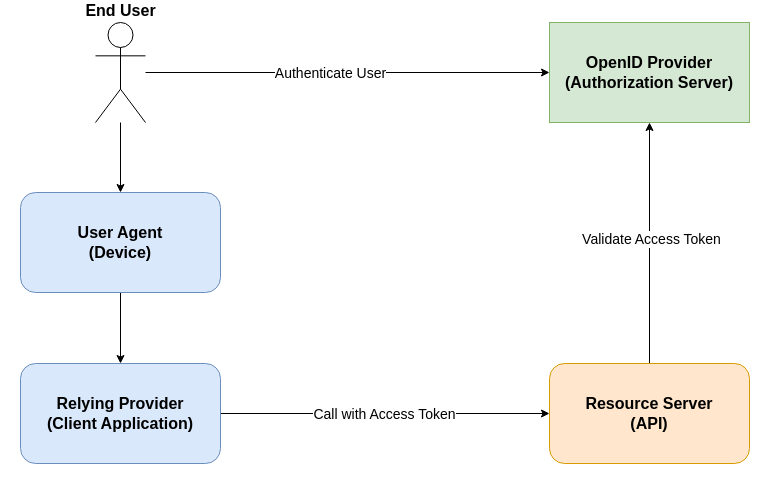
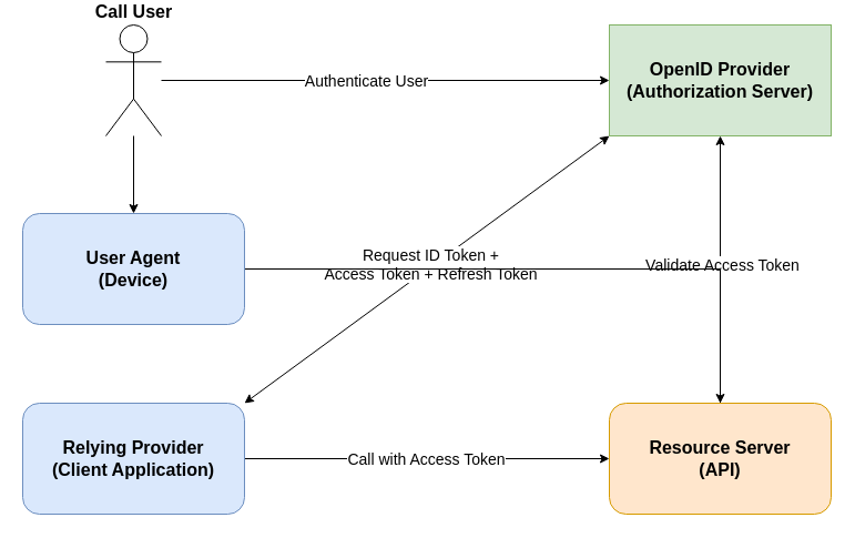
- <mxCell id="8" value="&lt;font style=&quot;font-size: 16px;&quot;&gt;&lt;b&gt;End User&lt;br&gt;&lt;/b&gt;&lt;/font&gt;" style="shape=umlActor;verticalLabelPosition=top;verticalAlign=bottom;html=1;outlineConnect=0;labelPosition=center;align=center;" parent="1" vertex="1"><mxGeometry x="95" y="20" width="50" height="100" as="geometry" /></mxCell>
+ <mxCell id="8" value="&lt;font style=&quot;font-size: 16px;&quot;&gt;&lt;b&gt;Call User&lt;br&gt;&lt;/b&gt;&lt;/font&gt;" style="shape=umlActor;verticalLabelPosition=top;verticalAlign=bottom;html=1;outlineConnect=0;labelPosition=center;align=center;" parent="1" vertex="1"><mxGeometry x="95" y="20" width="50" height="100" as="geometry" /></mxCell>
+ <mxCell id="2" style="edgeStyle=none;rounded=0;orthogonalLoop=1;jettySize=auto;html=1;exitX=0;exitY=1;exitDx=0;exitDy=0;entryX=1;entryY=0;entryDx=0;entryDy=0;startArrow=classic;startFill=1;" parent="1" source="4" target="14" edge="1"><mxGeometry relative="1" as="geometry" /></mxCell>
+ <mxCell id="3" value="&lt;font style=&quot;font-size: 14px;&quot;&gt;Request ID Token + &lt;br&gt;Access Token + Refresh Token&lt;/font&gt;" style="edgeLabel;html=1;align=center;verticalAlign=middle;resizable=0;points=[];" parent="2" vertex="1" connectable="0"><mxGeometry x="-0.026" y="-2" relative="1" as="geometry"><mxPoint as="offset" /></mxGeometry></mxCell>
- <mxCell id="15" style="edgeStyle=orthogonalEdgeStyle;rounded=0;orthogonalLoop=1;jettySize=auto;html=1;entryX=0.5;entryY=0;entryDx=0;entryDy=0;" parent="1" source="16" target="14" edge="1"><mxGeometry relative="1" as="geometry" /></mxCell>
+ <mxCell id="15" style="edgeStyle=orthogonalEdgeStyle;rounded=0;orthogonalLoop=1;jettySize=auto;html=1;" parent="1" source="16" target="11" edge="1"><mxGeometry relative="1" as="geometry" /></mxCell>
